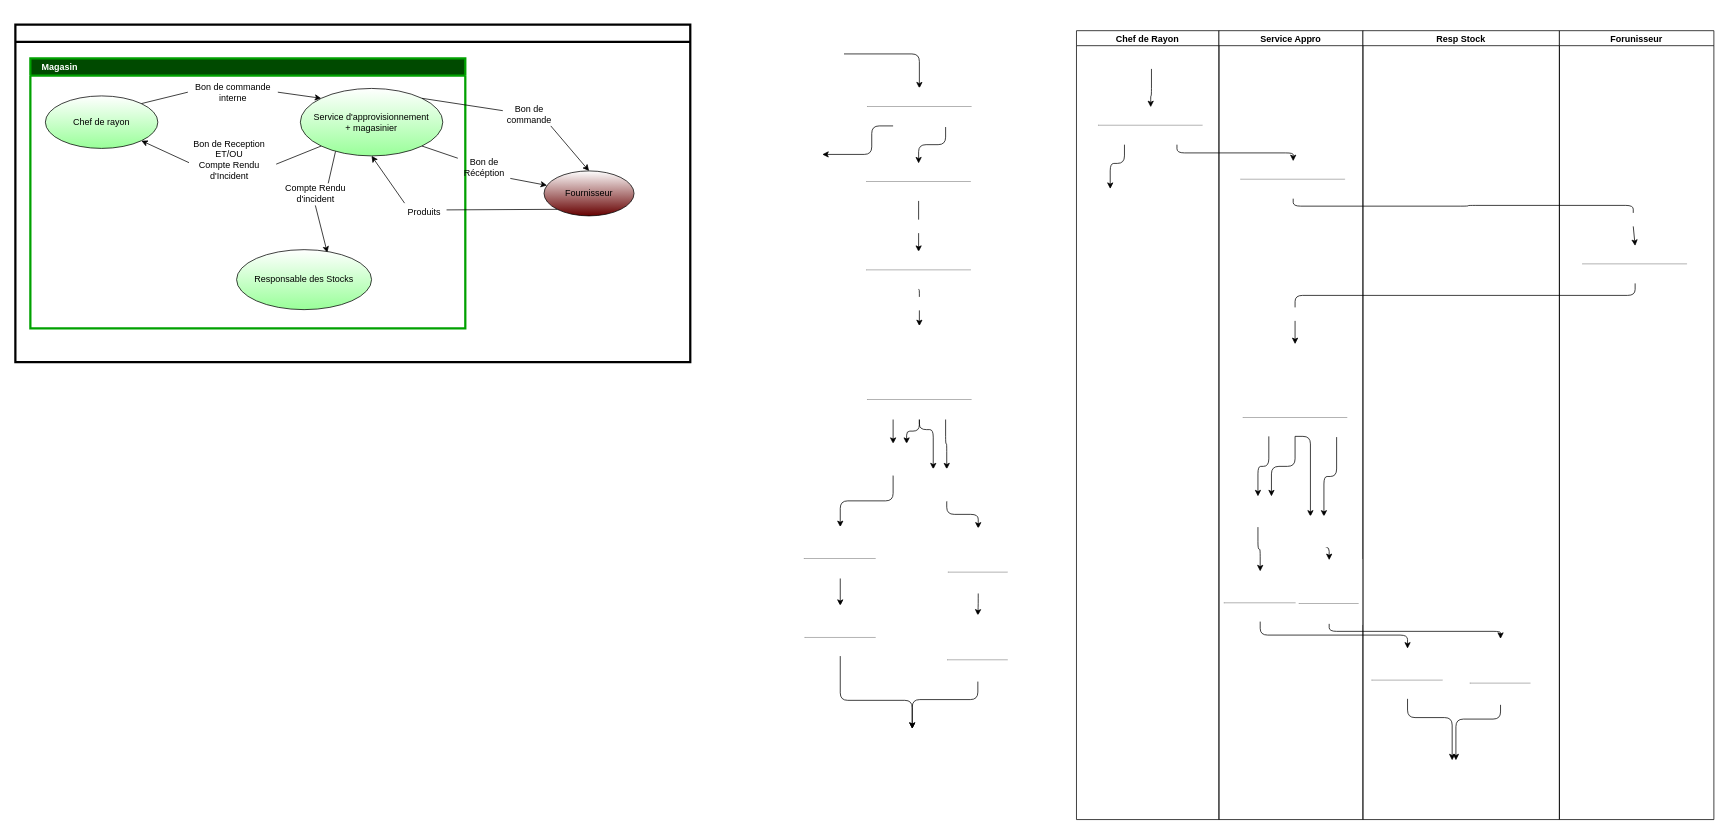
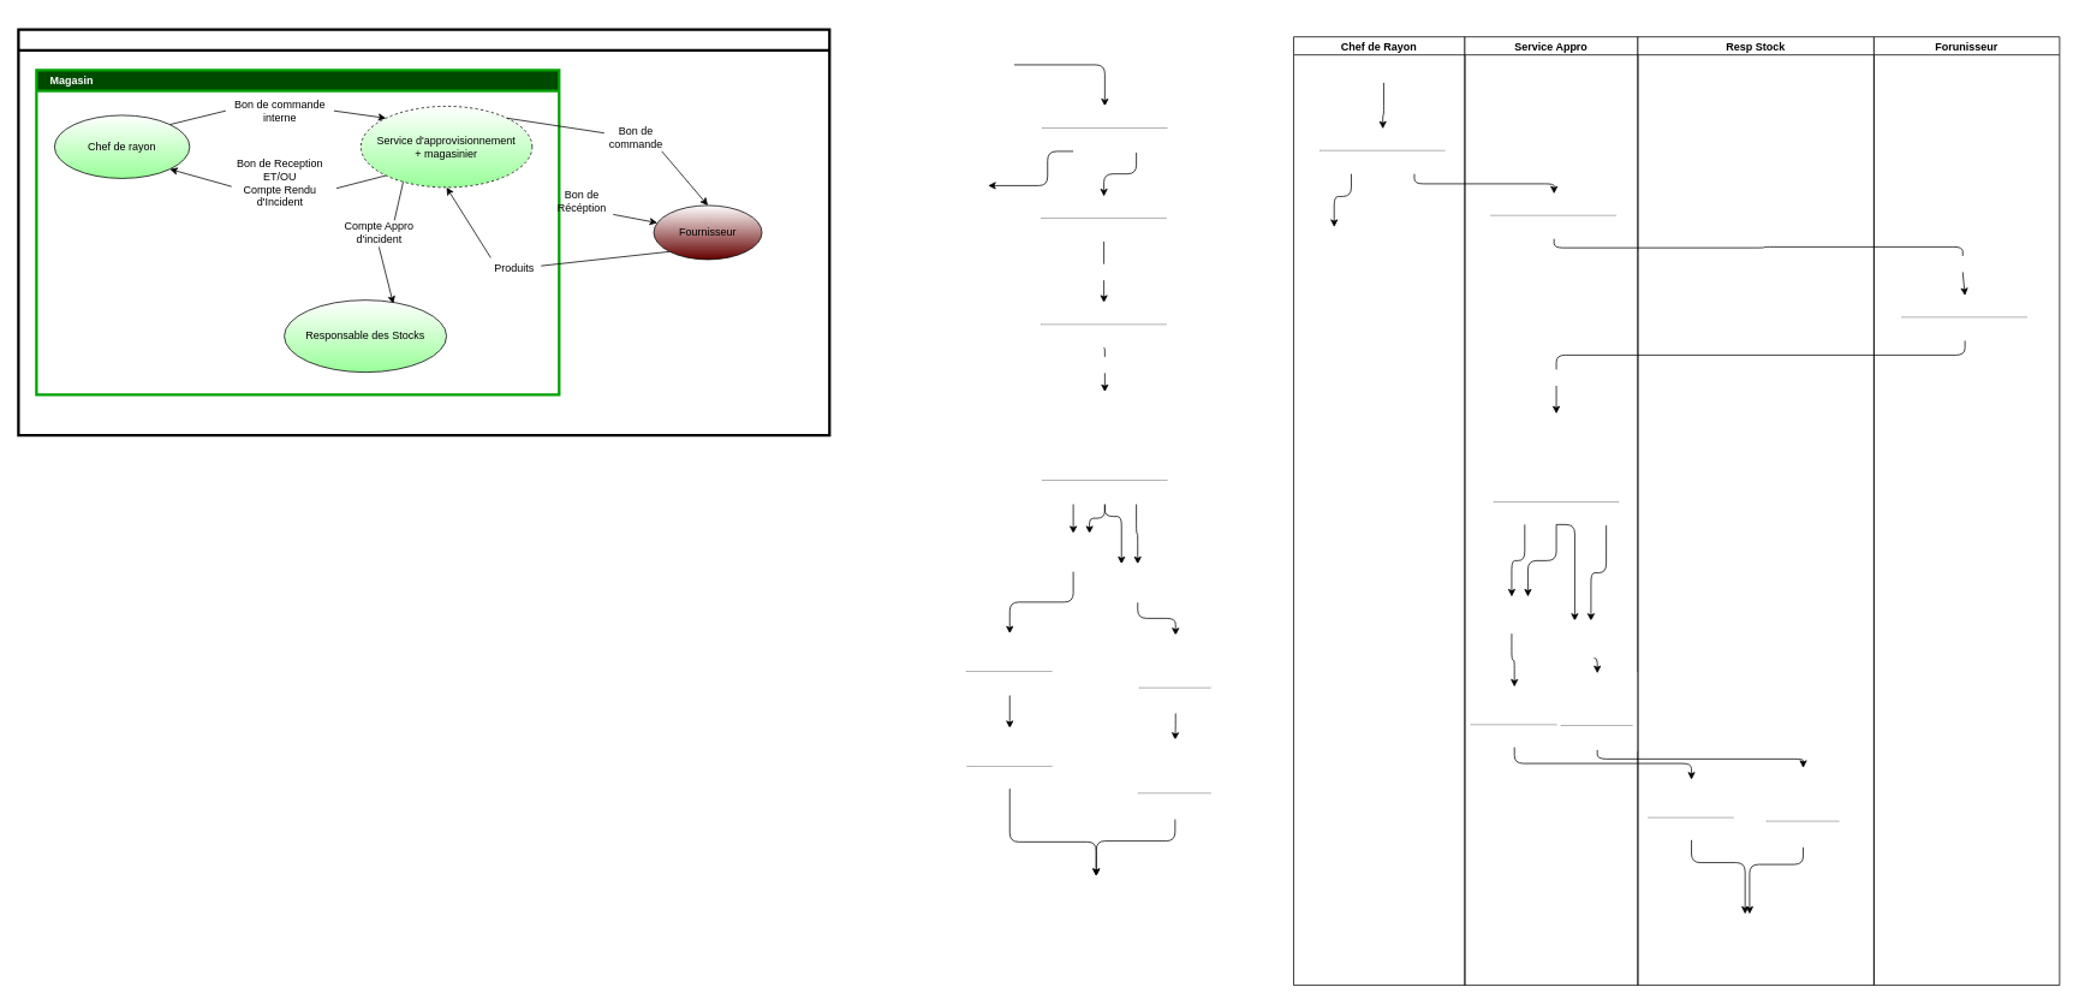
- <mxCell id="9" value="Service d'approvisionnement&lt;br&gt;+ magasinier" style="ellipse;whiteSpace=wrap;html=1;gradientColor=#99FF99;" vertex="1" parent="4"><mxGeometry x="360" y="40" width="190" height="90" as="geometry" /></mxCell>
+ <mxCell id="9" value="Service d'approvisionnement&lt;br&gt;+ magasinier" style="ellipse;whiteSpace=wrap;html=1;gradientColor=#99FF99;dashed=1;" vertex="1" parent="4"><mxGeometry x="360" y="40" width="190" height="90" as="geometry" /></mxCell>
- <mxCell id="25" value="" style="edgeStyle=none;html=1;exitX=1;exitY=1;exitDx=0;exitDy=0;endArrow=none;" edge="1" parent="2" source="9" target="24"><mxGeometry relative="1" as="geometry"><mxPoint x="532.175" y="161.82" as="sourcePoint" /><mxPoint x="718.915" y="219.265" as="targetPoint" /></mxGeometry></mxCell>
- <mxCell id="13" value="Bon de&amp;nbsp;Reception&lt;br&gt;ET/OU&lt;br&gt;Compte Rendu &lt;br&gt;d'Incident" style="text;html=1;align=center;verticalAlign=middle;resizable=0;points=[];autosize=1;strokeColor=none;" vertex="1" parent="4"><mxGeometry x="210" y="105" width="110" height="60" as="geometry" /></mxCell>
+ <mxCell id="13" value="Bon de&amp;nbsp;Reception&lt;br&gt;ET/OU&lt;br&gt;Compte Rendu &lt;br&gt;d'Incident" style="text;html=1;align=center;verticalAlign=middle;resizable=0;points=[];autosize=1;strokeColor=none;" vertex="1" parent="4"><mxGeometry x="215" y="95" width="110" height="60" as="geometry" /></mxCell>
- <mxCell id="15" value="Compte Rendu&lt;br&gt;d'incident" style="text;html=1;align=center;verticalAlign=middle;resizable=0;points=[];autosize=1;strokeColor=none;" vertex="1" parent="4"><mxGeometry x="330" y="165" width="100" height="30" as="geometry" /></mxCell>
+ <mxCell id="15" value="Compte Appro&lt;br&gt;d'incident" style="text;html=1;align=center;verticalAlign=middle;resizable=0;points=[];autosize=1;strokeColor=none;" vertex="1" parent="4"><mxGeometry x="330" y="165" width="100" height="30" as="geometry" /></mxCell>
- <mxCell id="20" value="Produits" style="text;html=1;align=center;verticalAlign=middle;resizable=0;points=[];autosize=1;strokeColor=none;" vertex="1" parent="2"><mxGeometry x="515" y="240" width="60" height="20" as="geometry" /></mxCell>
+ <mxCell id="20" value="Produits" style="text;html=1;align=center;verticalAlign=middle;resizable=0;points=[];autosize=1;strokeColor=none;" vertex="1" parent="2"><mxGeometry x="520" y="255" width="60" height="20" as="geometry" /></mxCell>
